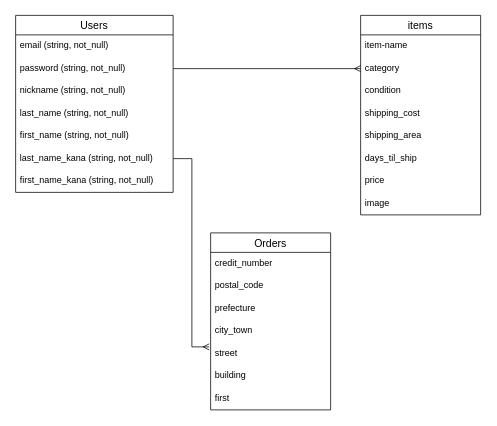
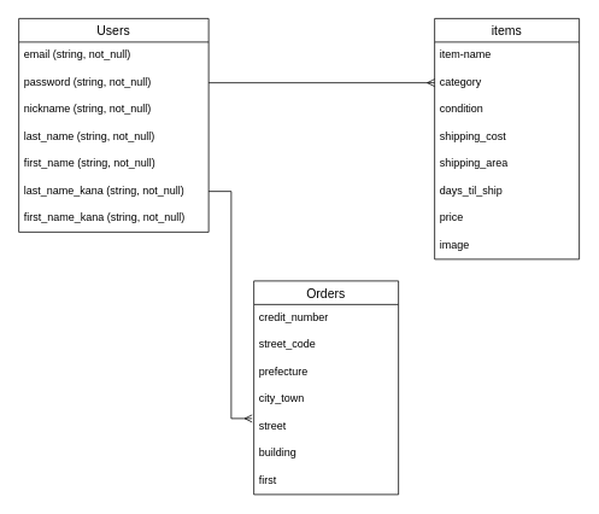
- <mxCell id="22" value="postal_code" style="text;strokeColor=none;fillColor=none;spacingLeft=4;spacingRight=4;overflow=hidden;rotatable=0;points=[[0,0.5],[1,0.5]];portConstraint=eastwest;fontSize=12;" vertex="1" parent="20"><mxGeometry y="56" width="160" height="30" as="geometry" /></mxCell>
+ <mxCell id="22" value="street_code" style="text;strokeColor=none;fillColor=none;spacingLeft=4;spacingRight=4;overflow=hidden;rotatable=0;points=[[0,0.5],[1,0.5]];portConstraint=eastwest;fontSize=12;" vertex="1" parent="20"><mxGeometry y="56" width="160" height="30" as="geometry" /></mxCell>
